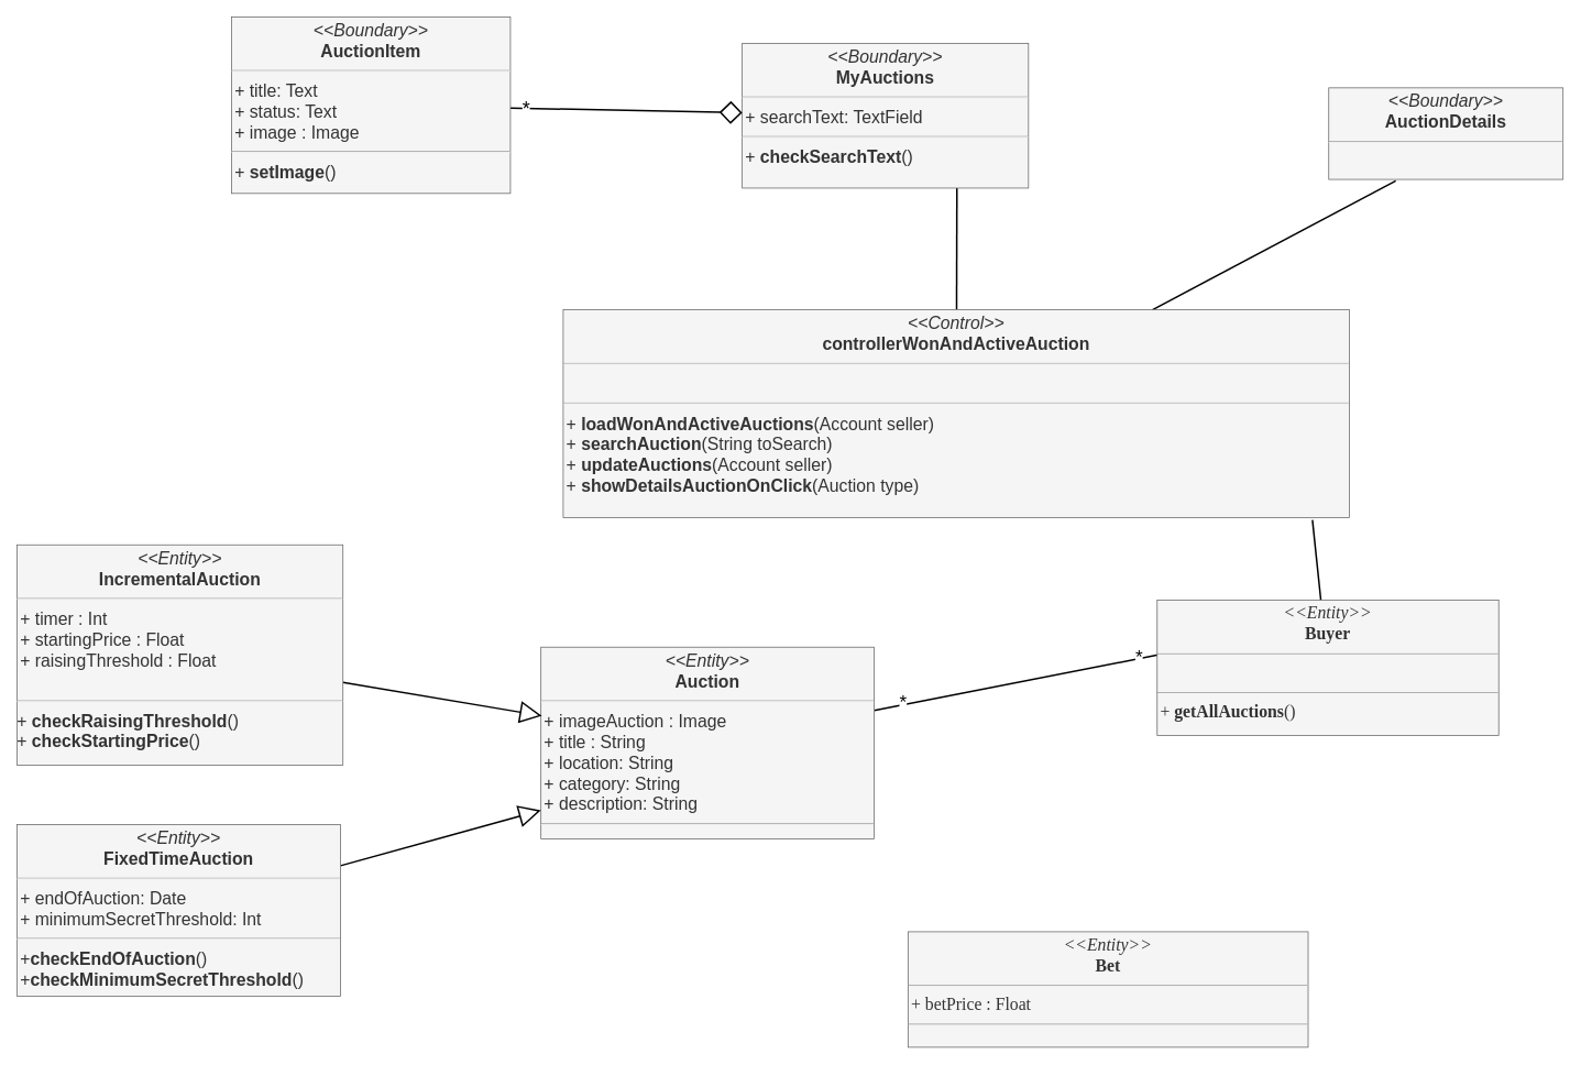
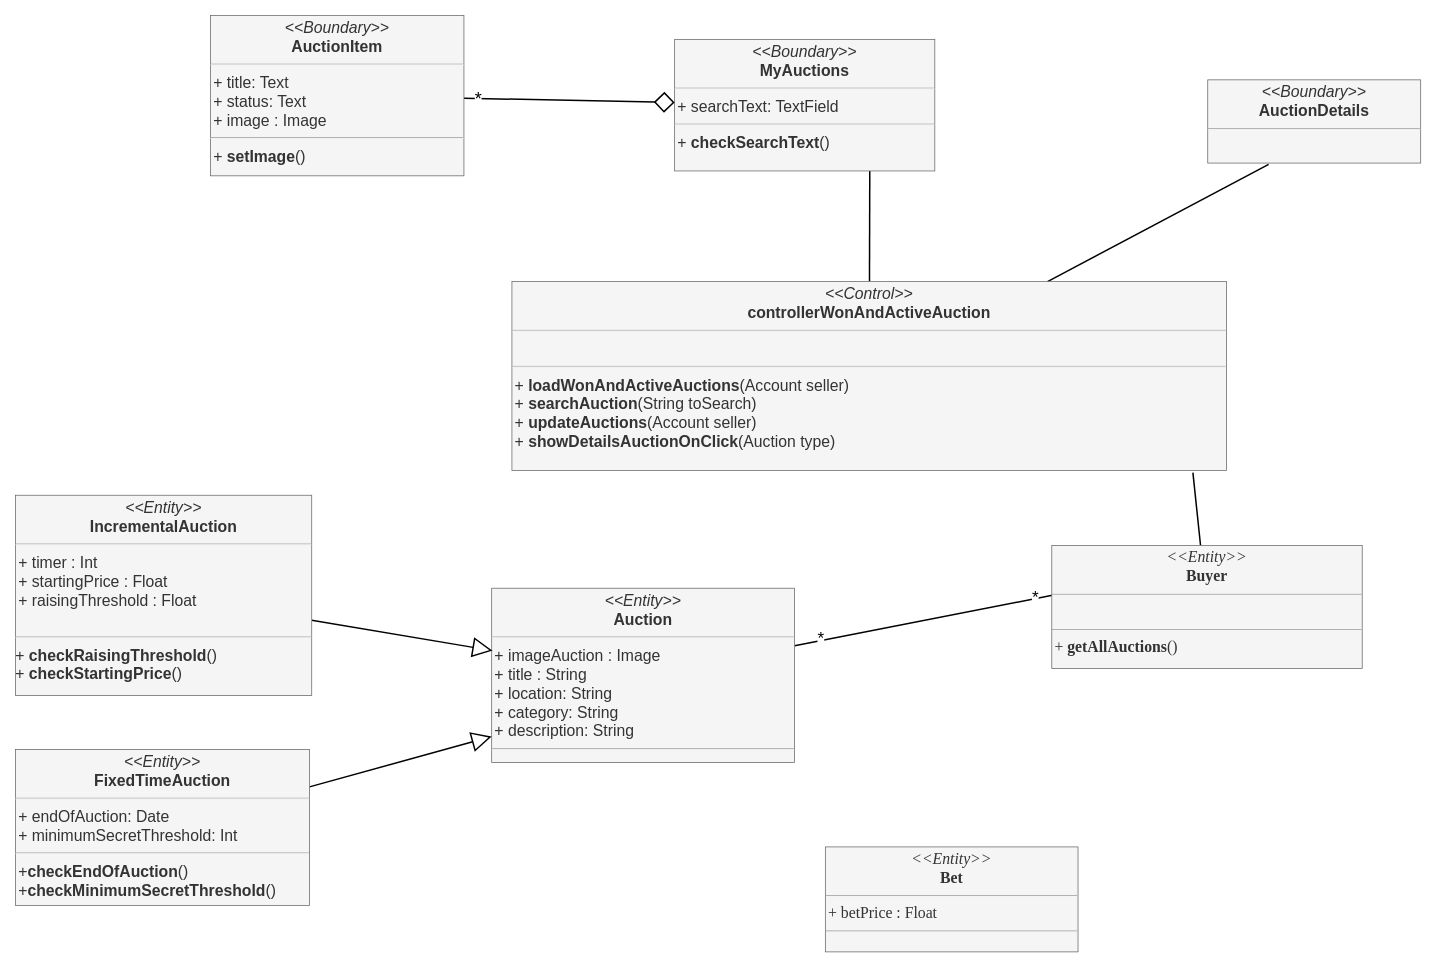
- <mxCell id="20" value="&lt;p style=&quot;margin: 4px 0px 0px; text-align: center; font-size: 21px;&quot;&gt;&lt;font style=&quot;font-size: 21px;&quot;&gt;&lt;i style=&quot;&quot;&gt;&amp;lt;&amp;lt;Entity&amp;gt;&amp;gt;&lt;/i&gt;&lt;br&gt;&lt;b style=&quot;&quot;&gt;Bet&lt;/b&gt;&lt;/font&gt;&lt;/p&gt;&lt;hr style=&quot;font-size: 21px;&quot; size=&quot;1&quot;&gt;&lt;p style=&quot;margin: 0px 0px 0px 4px; font-size: 21px;&quot;&gt;+ betPrice : Float&lt;/p&gt;&lt;hr style=&quot;font-size: 21px;&quot; size=&quot;1&quot;&gt;&lt;p style=&quot;margin: 0px 0px 0px 4px; font-size: 21px;&quot;&gt;&lt;br&gt;&lt;/p&gt;&lt;p style=&quot;margin: 0px 0px 0px 4px; font-size: 21px;&quot;&gt;&lt;br&gt;&lt;/p&gt;" style="verticalAlign=top;align=left;overflow=fill;fontSize=12;fontFamily=SF PRO;html=1;fillColor=#f5f5f5;fontColor=#333333;strokeColor=#666666;rounded=0;" parent="1" vertex="1"><mxGeometry x="1100" y="1129" width="485" height="140" as="geometry" /></mxCell>
+ <mxCell id="20" value="&lt;p style=&quot;margin: 4px 0px 0px; text-align: center; font-size: 21px;&quot;&gt;&lt;font style=&quot;font-size: 21px;&quot;&gt;&lt;i style=&quot;&quot;&gt;&amp;lt;&amp;lt;Entity&amp;gt;&amp;gt;&lt;/i&gt;&lt;br&gt;&lt;b style=&quot;&quot;&gt;Bet&lt;/b&gt;&lt;/font&gt;&lt;/p&gt;&lt;hr style=&quot;font-size: 21px;&quot; size=&quot;1&quot;&gt;&lt;p style=&quot;margin: 0px 0px 0px 4px; font-size: 21px;&quot;&gt;+ betPrice : Float&lt;/p&gt;&lt;hr style=&quot;font-size: 21px;&quot; size=&quot;1&quot;&gt;&lt;p style=&quot;margin: 0px 0px 0px 4px; font-size: 21px;&quot;&gt;&lt;br&gt;&lt;/p&gt;&lt;p style=&quot;margin: 0px 0px 0px 4px; font-size: 21px;&quot;&gt;&lt;br&gt;&lt;/p&gt;" style="verticalAlign=top;align=left;overflow=fill;fontSize=12;fontFamily=SF PRO;html=1;fillColor=#f5f5f5;fontColor=#333333;strokeColor=#666666;rounded=0;" parent="1" vertex="1"><mxGeometry x="1100" y="1129" width="337" height="140" as="geometry" /></mxCell>
